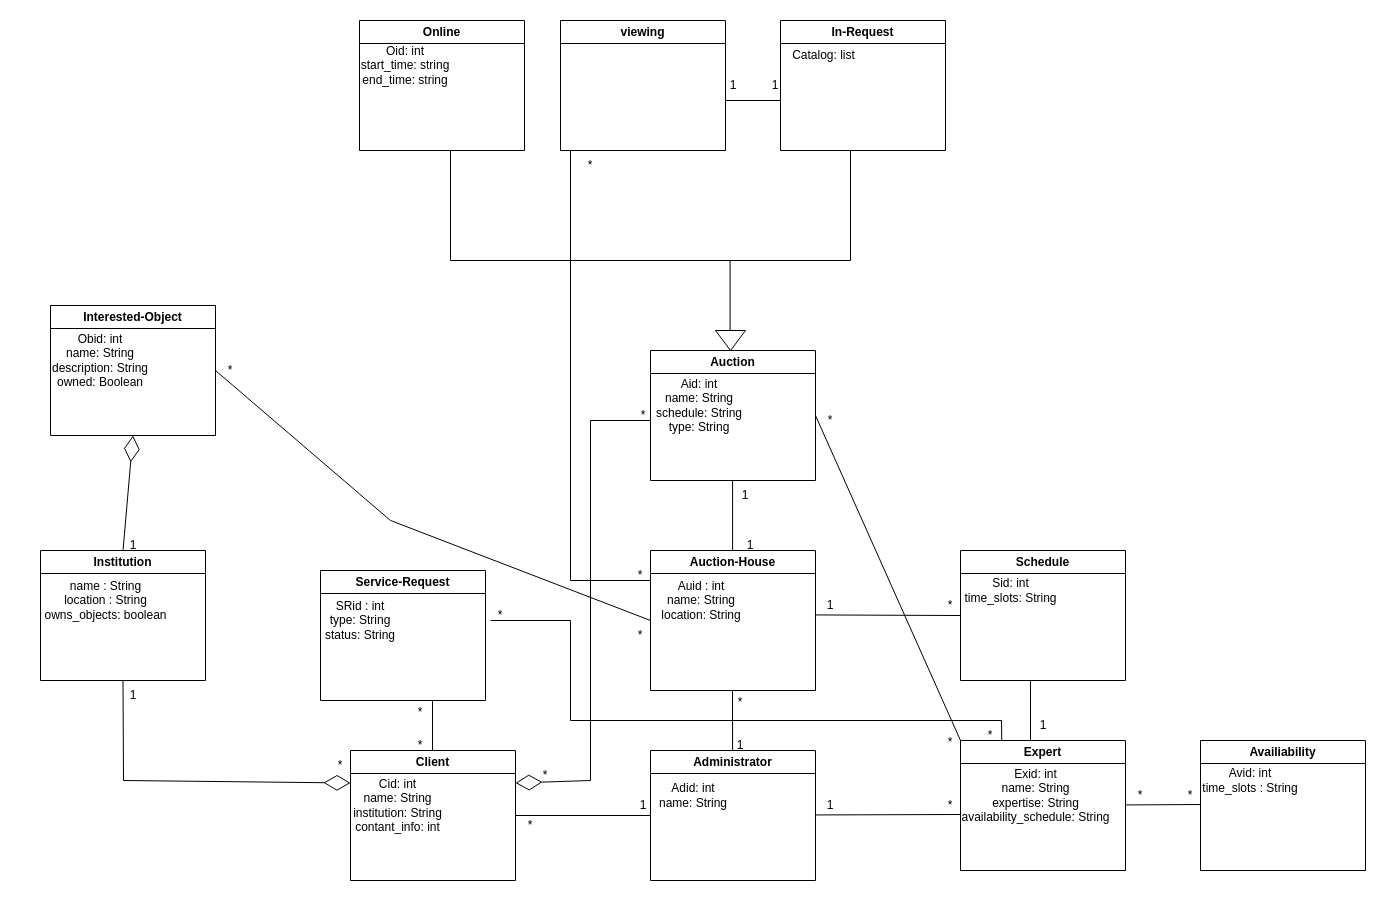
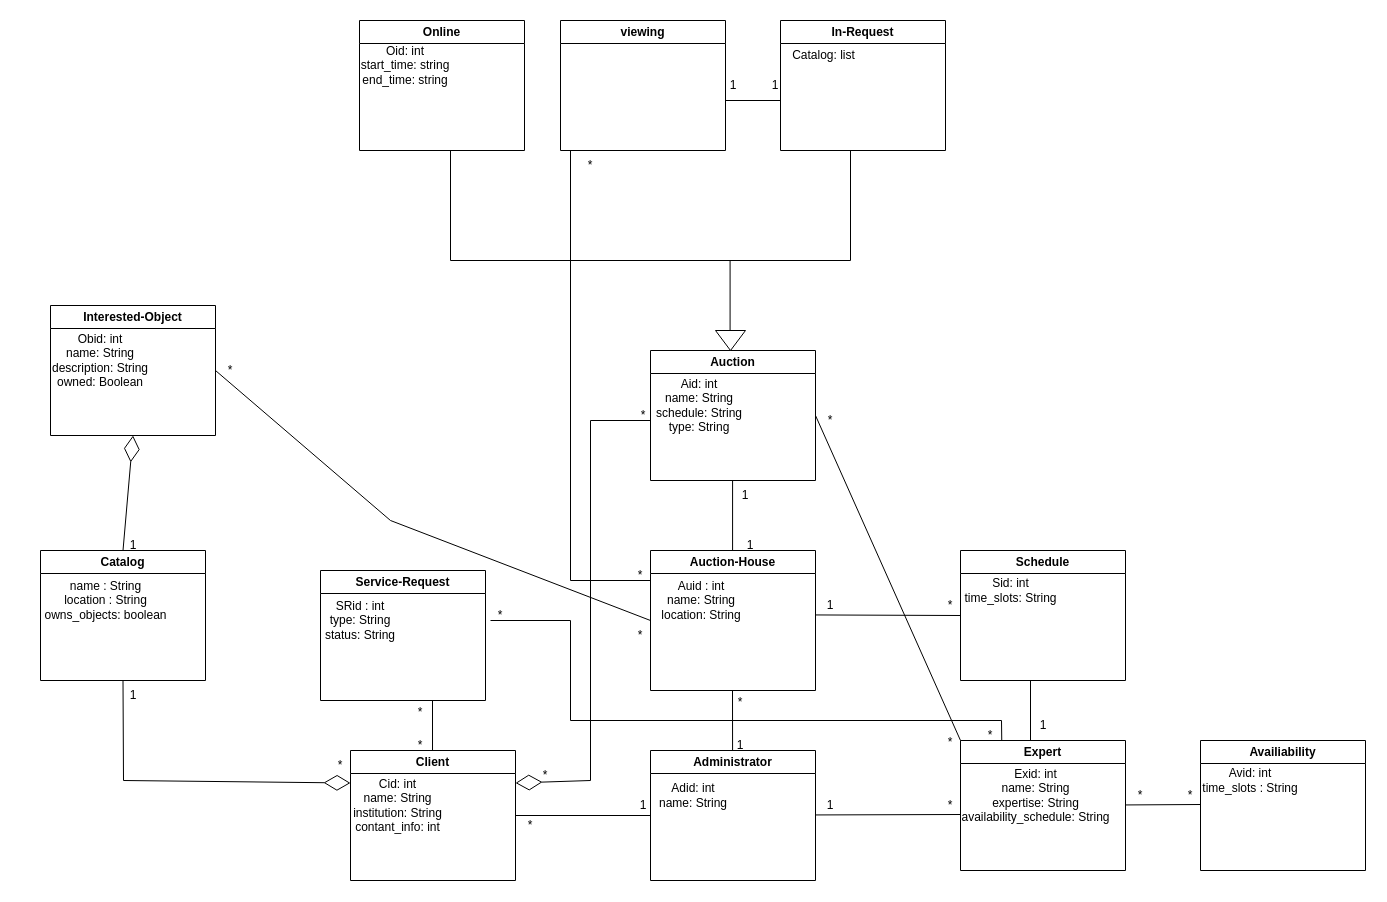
- <mxCell id="40" value="Institution" style="swimlane;whiteSpace=wrap;html=1;" vertex="1" parent="1"><mxGeometry x="40" y="550" width="165" height="130" as="geometry" /></mxCell>
+ <mxCell id="40" value="Catalog" style="swimlane;whiteSpace=wrap;html=1;" vertex="1" parent="1"><mxGeometry x="40" y="550" width="165" height="130" as="geometry" /></mxCell>
